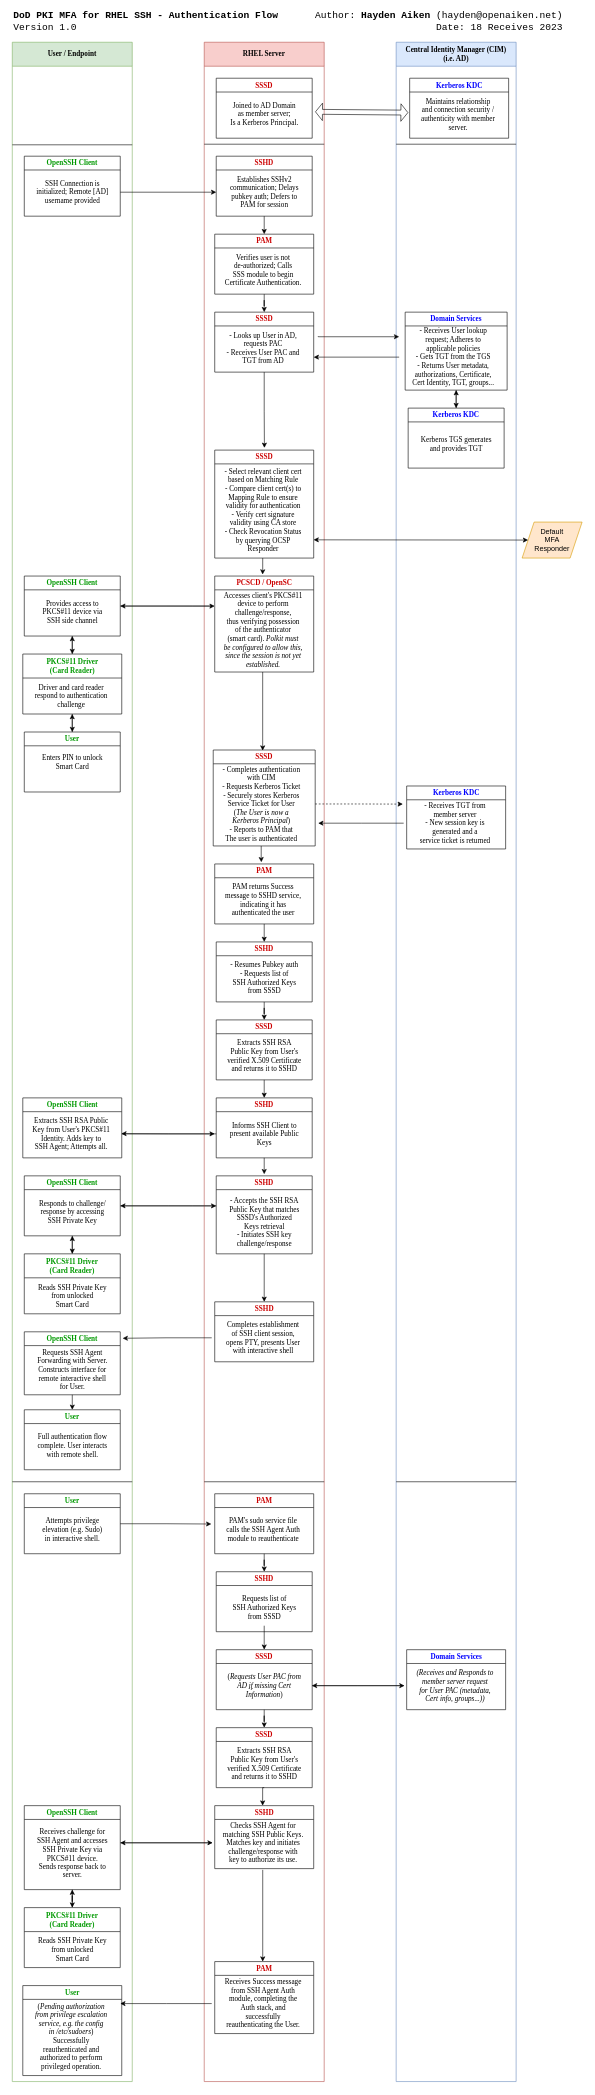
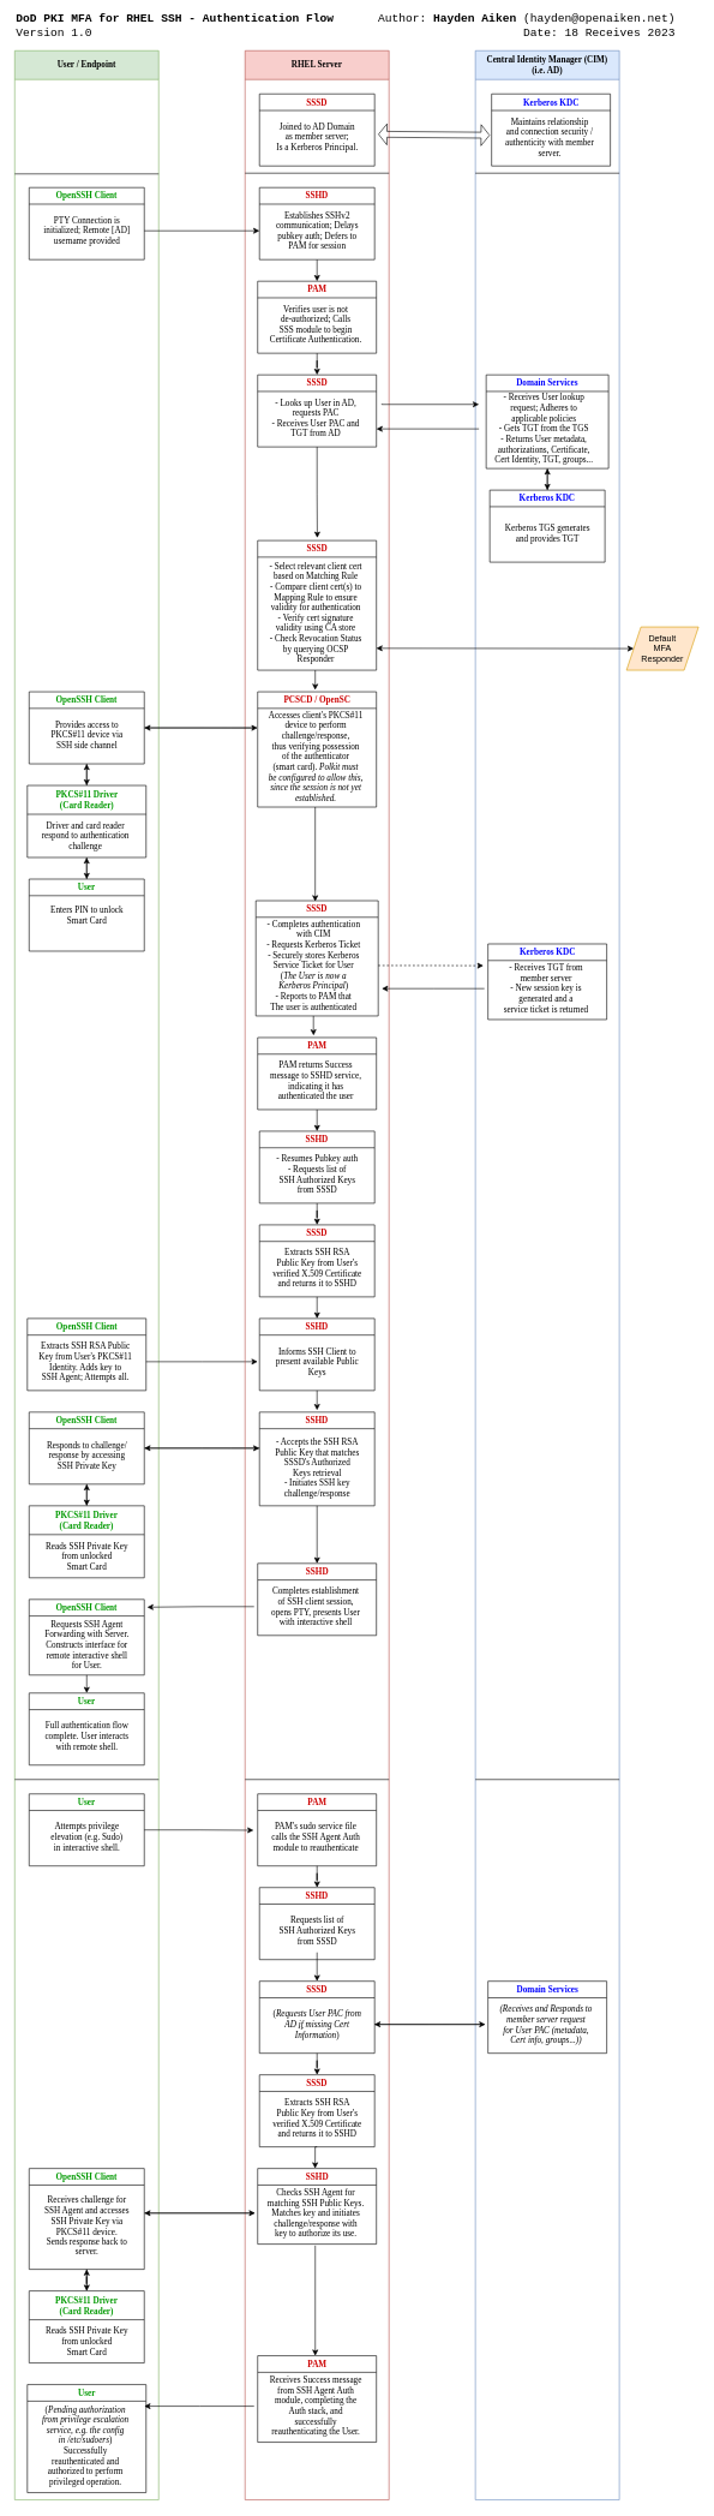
- <mxCell id="4" value="&lt;div&gt;SSH Connection is&lt;/div&gt;&lt;div&gt;initialized; Remote [AD]&lt;/div&gt;&lt;div&gt;username provided&lt;/div&gt;" style="text;html=1;align=center;verticalAlign=middle;resizable=0;points=[];autosize=1;strokeColor=none;fillColor=none;fontFamily=Lucida Console;shadow=0;" vertex="1" parent="3"><mxGeometry y="30" width="160" height="60" as="geometry" /></mxCell>
+ <mxCell id="4" value="&lt;div&gt;PTY Connection is&lt;/div&gt;&lt;div&gt;initialized; Remote [AD]&lt;/div&gt;&lt;div&gt;username provided&lt;/div&gt;" style="text;html=1;align=center;verticalAlign=middle;resizable=0;points=[];autosize=1;strokeColor=none;fillColor=none;fontFamily=Lucida Console;shadow=0;" vertex="1" parent="3"><mxGeometry y="30" width="160" height="60" as="geometry" /></mxCell>
- <mxCell id="122" style="edgeStyle=orthogonalEdgeStyle;rounded=0;orthogonalLoop=1;jettySize=auto;html=1;entryX=0.996;entryY=0.495;entryDx=0;entryDy=0;entryPerimeter=0;shadow=0;" edge="1" parent="1" source="67" target="15"><mxGeometry relative="1" as="geometry" /></mxCell>
